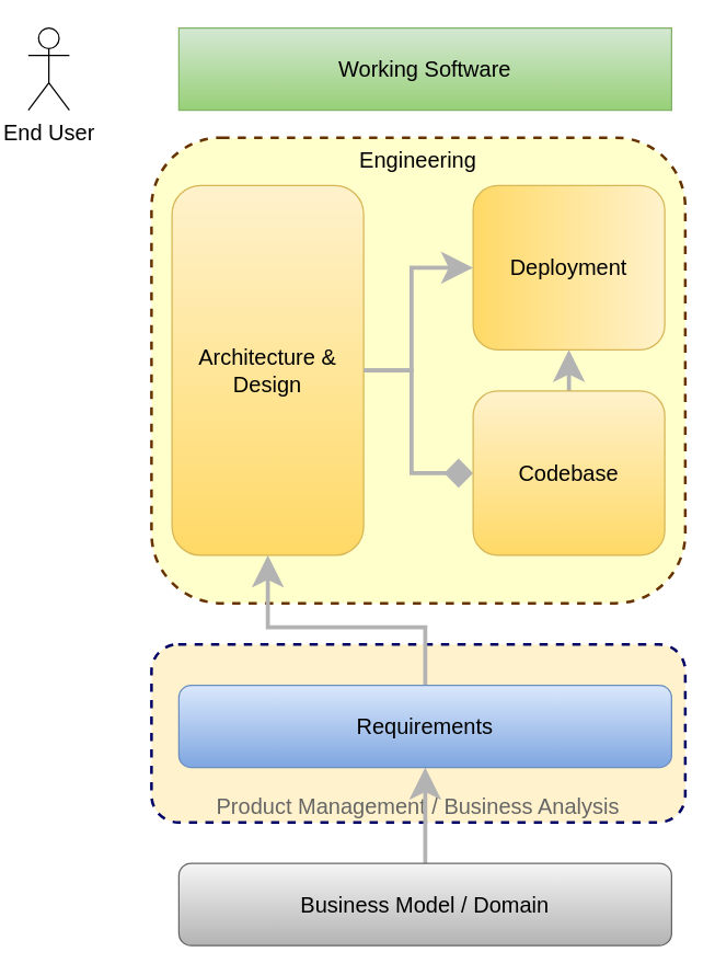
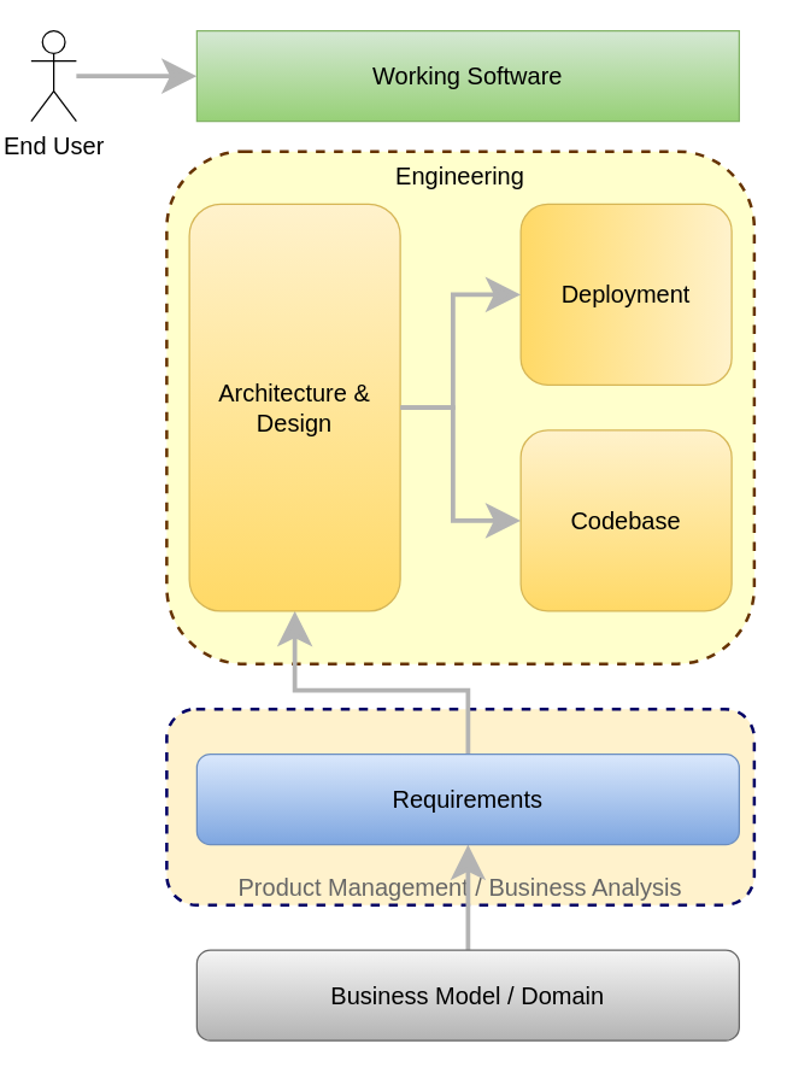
+ <mxCell id="14" value="" style="edgeStyle=orthogonalEdgeStyle;rounded=0;orthogonalLoop=1;jettySize=auto;html=1;shadow=0;strokeColor=#B3B3B3;strokeWidth=3;fontSize=12;endArrow=classic;endFill=1;startSize=14;endSize=14;" parent="1" source="15" target="13" edge="1"><mxGeometry relative="1" as="geometry" /></mxCell>
- <mxCell id="10" value="" style="edgeStyle=orthogonalEdgeStyle;rounded=0;orthogonalLoop=1;jettySize=auto;html=1;shadow=0;strokeColor=#B3B3B3;strokeWidth=3;fontSize=12;endArrow=classic;endFill=1;startSize=14;endSize=14;" parent="1" source="11" target="12" edge="1"><mxGeometry relative="1" as="geometry" /></mxCell>
- <mxCell id="8" value="" style="edgeStyle=orthogonalEdgeStyle;rounded=0;orthogonalLoop=1;jettySize=auto;html=1;shadow=0;strokeColor=#B3B3B3;strokeWidth=3;fontSize=12;endArrow=diamond;endFill=1;startSize=14;endSize=14;exitX=1;exitY=0.5;exitDx=0;exitDy=0;entryX=0;entryY=0.5;entryDx=0;entryDy=0;" parent="1" source="9" target="11" edge="1"><mxGeometry relative="1" as="geometry"><mxPoint x="320" y="370" as="targetPoint" /></mxGeometry></mxCell>
+ <mxCell id="8" value="" style="edgeStyle=orthogonalEdgeStyle;rounded=0;orthogonalLoop=1;jettySize=auto;html=1;shadow=0;strokeColor=#B3B3B3;strokeWidth=3;fontSize=12;endArrow=classic;endFill=1;startSize=14;endSize=14;exitX=1;exitY=0.5;exitDx=0;exitDy=0;entryX=0;entryY=0.5;entryDx=0;entryDy=0;" parent="1" source="9" target="11" edge="1"><mxGeometry relative="1" as="geometry"><mxPoint x="320" y="370" as="targetPoint" /></mxGeometry></mxCell>
